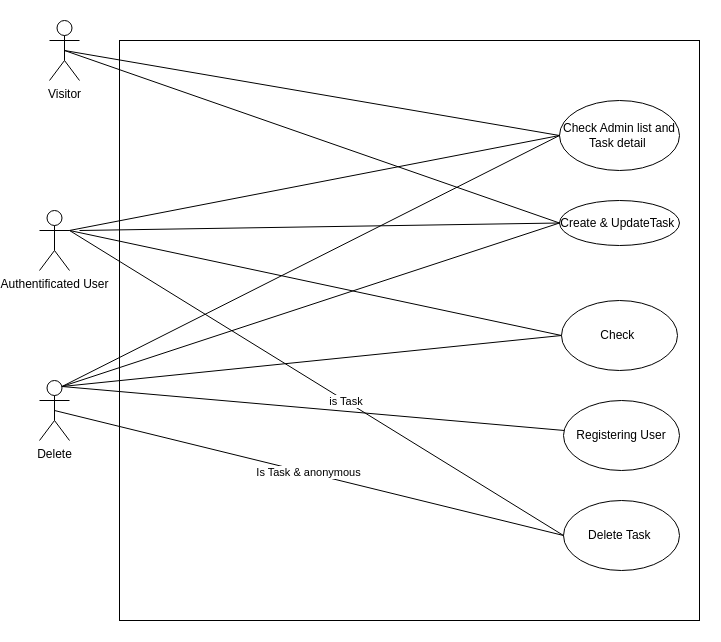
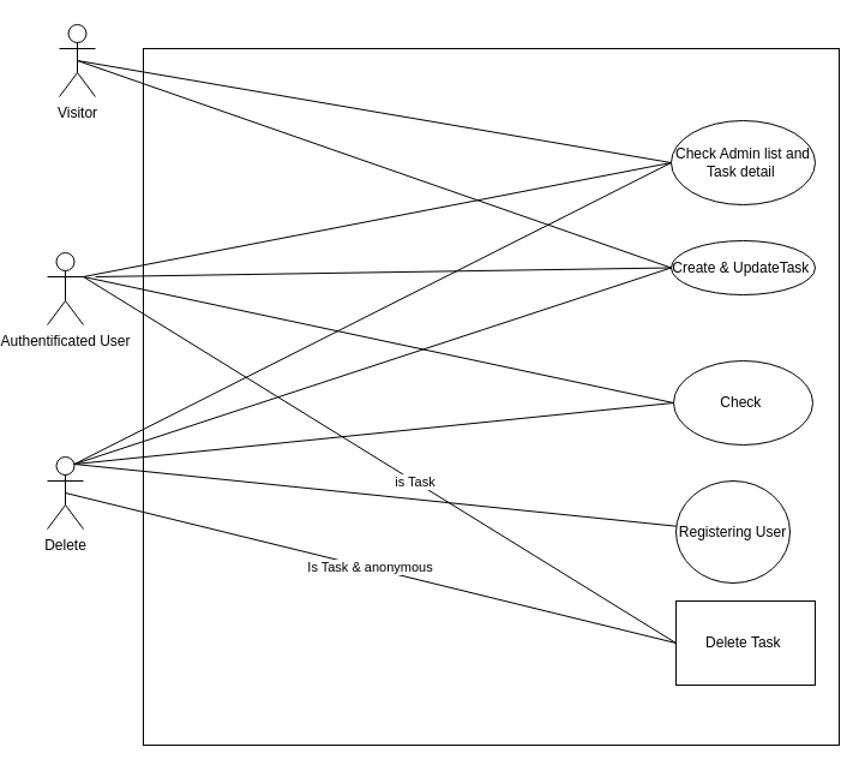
- <mxCell id="7" value="Registering User" style="ellipse;whiteSpace=wrap;html=1;" parent="1" vertex="1"><mxGeometry x="544" y="400" width="116" height="70" as="geometry" /></mxCell>
+ <mxCell id="7" value="Registering User" style="ellipse;whiteSpace=wrap;html=1;" parent="1" vertex="1"><mxGeometry x="544" y="400" width="95" height="85" as="geometry" /></mxCell>
- <mxCell id="19" value="Delete Task&amp;nbsp;" style="ellipse;whiteSpace=wrap;html=1;" vertex="1" parent="1"><mxGeometry x="544" y="500" width="116" height="70" as="geometry" /></mxCell>
+ <mxCell id="19" value="Delete Task&amp;nbsp;" style="whiteSpace=wrap;html=1;rounded=0;" vertex="1" parent="1"><mxGeometry x="544" y="500" width="116" height="70" as="geometry" /></mxCell>
